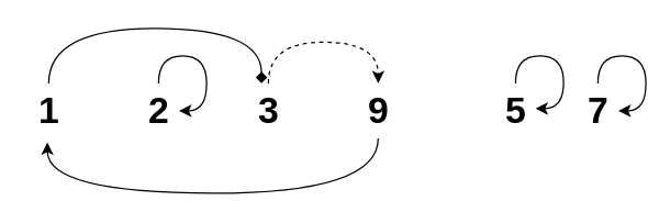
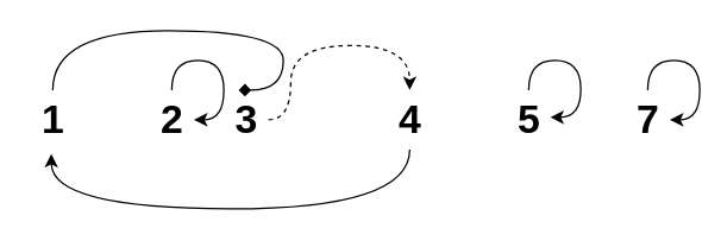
- <mxCell id="8" value="3" style="text;html=1;resizable=0;autosize=1;align=center;verticalAlign=middle;points=[];fillColor=none;strokeColor=none;rounded=0;fontSize=27;fontStyle=1" parent="1" vertex="1"><mxGeometry x="180" y="60" width="30" height="40" as="geometry" /></mxCell>
+ <mxCell id="8" value="3" style="text;html=1;resizable=0;autosize=1;align=center;verticalAlign=middle;points=[];fillColor=none;strokeColor=none;rounded=0;fontSize=27;fontStyle=1" parent="1" vertex="1"><mxGeometry x="150" y="60" width="30" height="40" as="geometry" /></mxCell>
- <mxCell id="6" value="9" style="text;html=1;resizable=0;autosize=1;align=center;verticalAlign=middle;points=[];fillColor=none;strokeColor=none;rounded=0;fontSize=27;fontStyle=1" parent="1" vertex="1"><mxGeometry x="260" y="60" width="30" height="40" as="geometry" /></mxCell>
+ <mxCell id="6" value="4" style="text;html=1;resizable=0;autosize=1;align=center;verticalAlign=middle;points=[];fillColor=none;strokeColor=none;rounded=0;fontSize=27;fontStyle=1" parent="1" vertex="1"><mxGeometry x="260" y="60" width="30" height="40" as="geometry" /></mxCell>
- <mxCell id="9" value="5" style="text;html=1;resizable=0;autosize=1;align=center;verticalAlign=middle;points=[];fillColor=none;strokeColor=none;rounded=0;fontSize=27;fontStyle=1" parent="1" vertex="1"><mxGeometry x="360" y="60" width="30" height="40" as="geometry" /></mxCell>
+ <mxCell id="9" value="5" style="text;html=1;resizable=0;autosize=1;align=center;verticalAlign=middle;points=[];fillColor=none;strokeColor=none;rounded=0;fontSize=27;fontStyle=1" parent="1" vertex="1"><mxGeometry x="340" y="60" width="30" height="40" as="geometry" /></mxCell>
